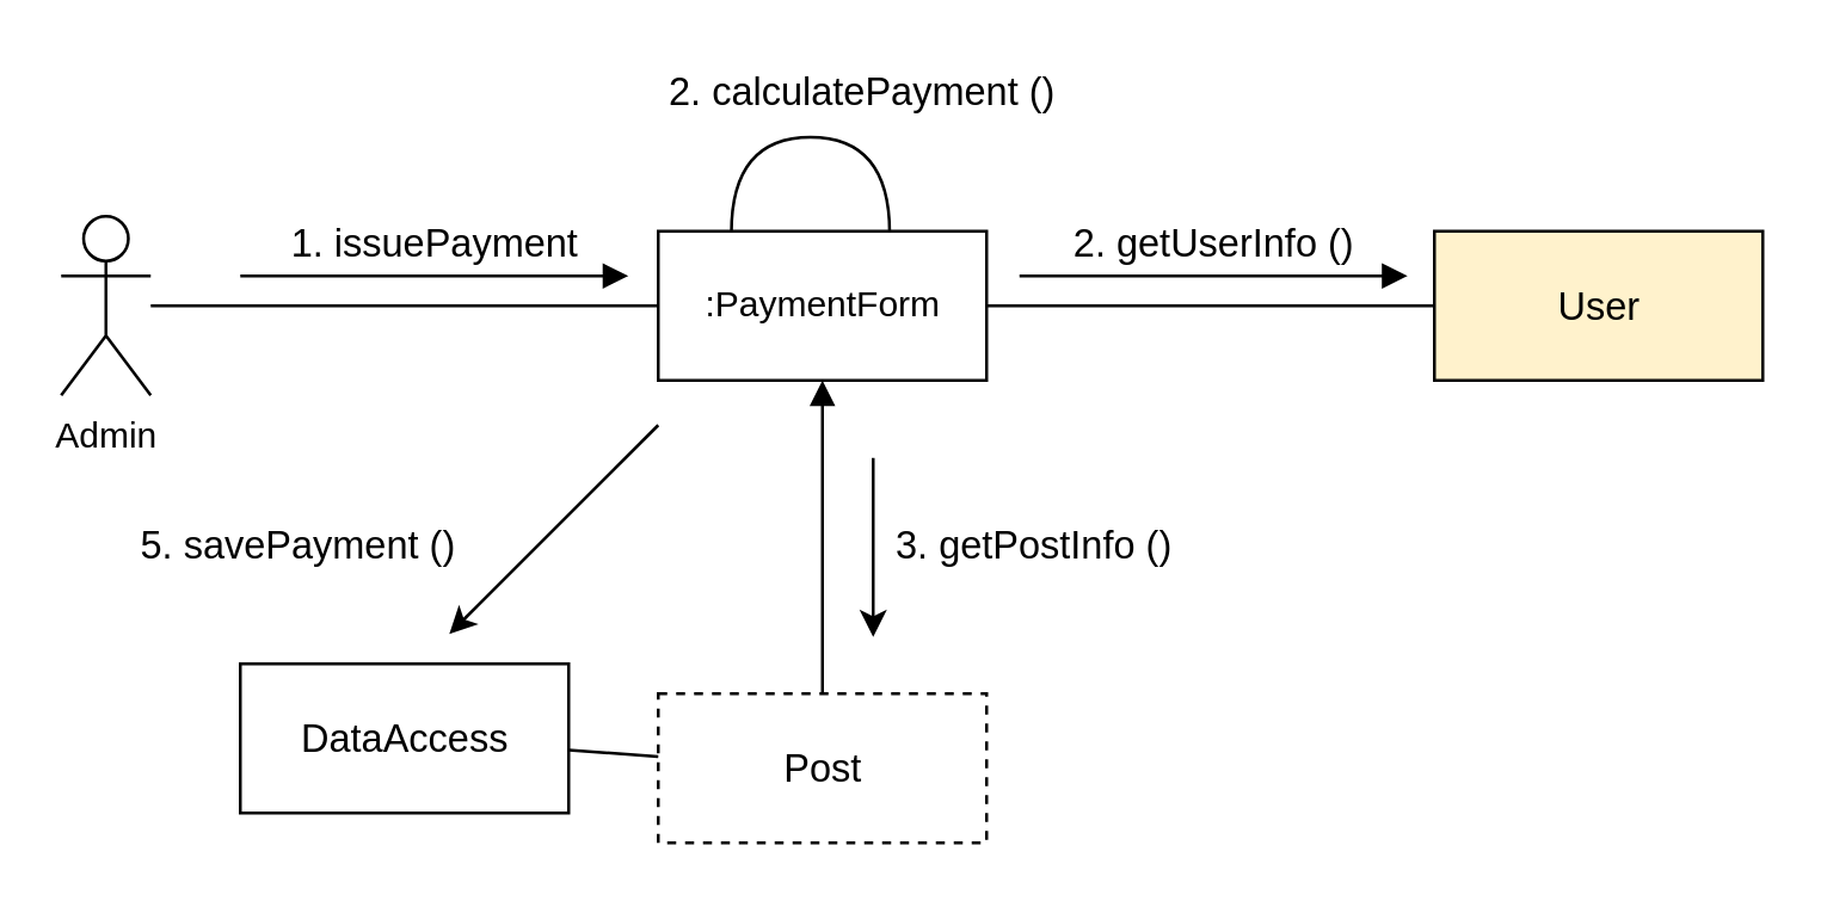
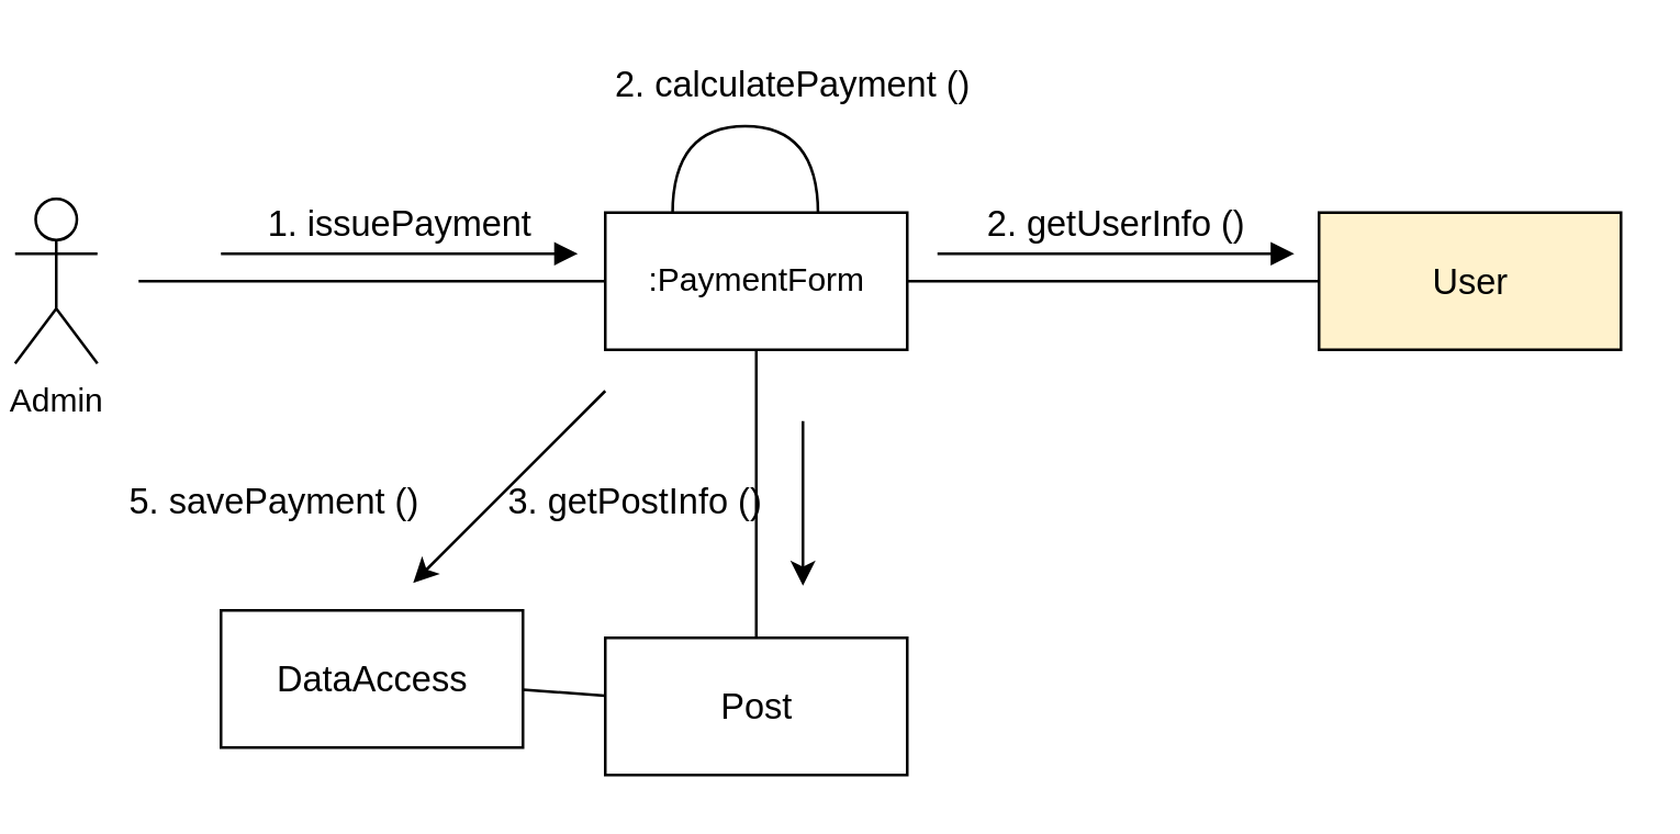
- <mxCell id="2" value="Admin" style="shape=umlActor;verticalLabelPosition=bottom;labelBackgroundColor=#ffffff;verticalAlign=top;html=1;" vertex="1" parent="1"><mxGeometry x="20" y="72" width="30" height="60" as="geometry" /></mxCell>
+ <mxCell id="2" value="Admin" style="shape=umlActor;verticalLabelPosition=bottom;labelBackgroundColor=#ffffff;verticalAlign=top;html=1;" vertex="1" parent="1"><mxGeometry x="5" y="72" width="30" height="60" as="geometry" /></mxCell>
- <mxCell id="11" value="" style="endArrow=block;html=1;entryX=0.5;entryY=1;entryDx=0;entryDy=0;" edge="1" parent="1" source="5" target="3"><mxGeometry width="50" height="50" relative="1" as="geometry"><mxPoint x="10" y="352" as="sourcePoint" /><mxPoint x="60" y="302" as="targetPoint" /></mxGeometry></mxCell>
+ <mxCell id="11" value="" style="endArrow=none;html=1;entryX=0.5;entryY=1;entryDx=0;entryDy=0;" edge="1" parent="1" source="5" target="3"><mxGeometry width="50" height="50" relative="1" as="geometry"><mxPoint x="10" y="352" as="sourcePoint" /><mxPoint x="60" y="302" as="targetPoint" /></mxGeometry></mxCell>
- <mxCell id="13" value="&lt;font style=&quot;font-size: 13px&quot;&gt;3. getPostInfo ()&lt;/font&gt;" style="text;html=1;resizable=0;points=[];autosize=1;align=left;verticalAlign=top;spacingTop=-4;" vertex="1" parent="1"><mxGeometry x="298" y="172" width="110" height="20" as="geometry" /></mxCell>
+ <mxCell id="13" value="&lt;font style=&quot;font-size: 13px&quot;&gt;3. getPostInfo ()&lt;/font&gt;" style="text;html=1;resizable=0;points=[];autosize=1;align=left;verticalAlign=top;spacingTop=-4;" vertex="1" parent="1"><mxGeometry x="183" y="172" width="110" height="20" as="geometry" /></mxCell>
- <mxCell id="5" value="&lt;font style=&quot;font-size: 13px&quot;&gt;Post&lt;/font&gt;" style="html=1;dashed=1;" vertex="1" parent="1"><mxGeometry x="220" y="232" width="110" height="50" as="geometry" /></mxCell>
+ <mxCell id="5" value="&lt;font style=&quot;font-size: 13px&quot;&gt;Post&lt;/font&gt;" style="html=1;" vertex="1" parent="1"><mxGeometry x="220" y="232" width="110" height="50" as="geometry" /></mxCell>
